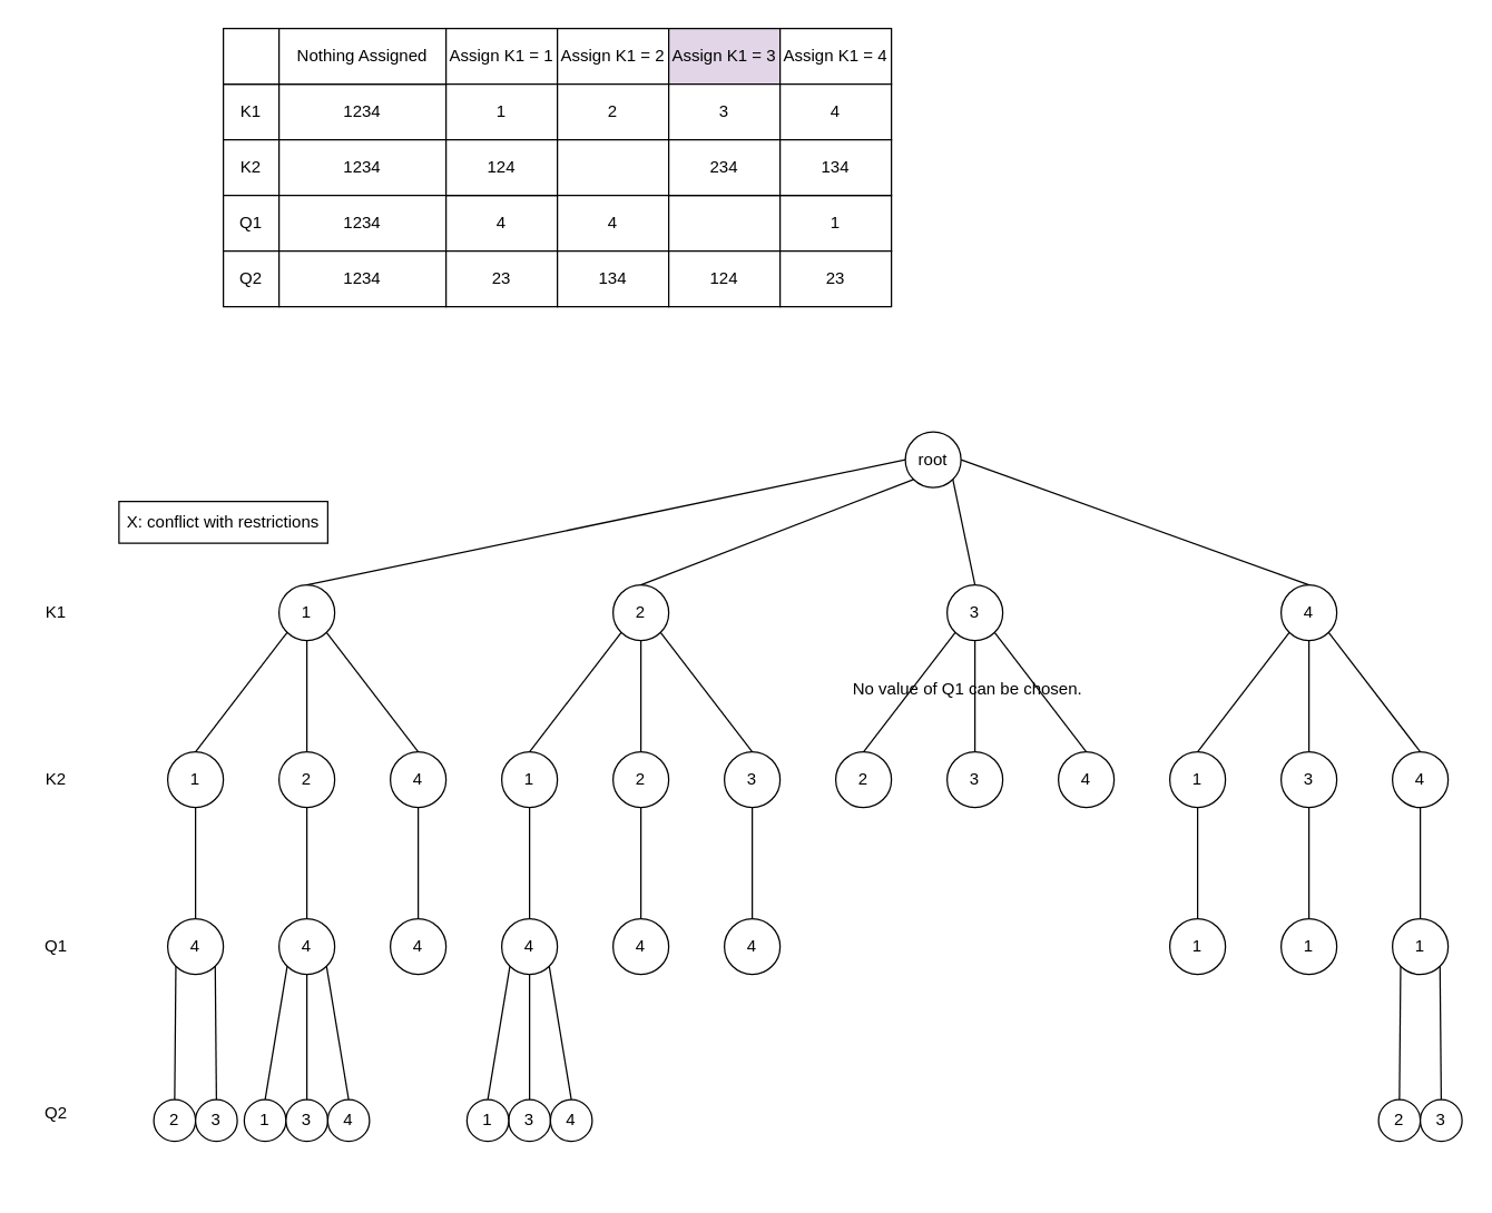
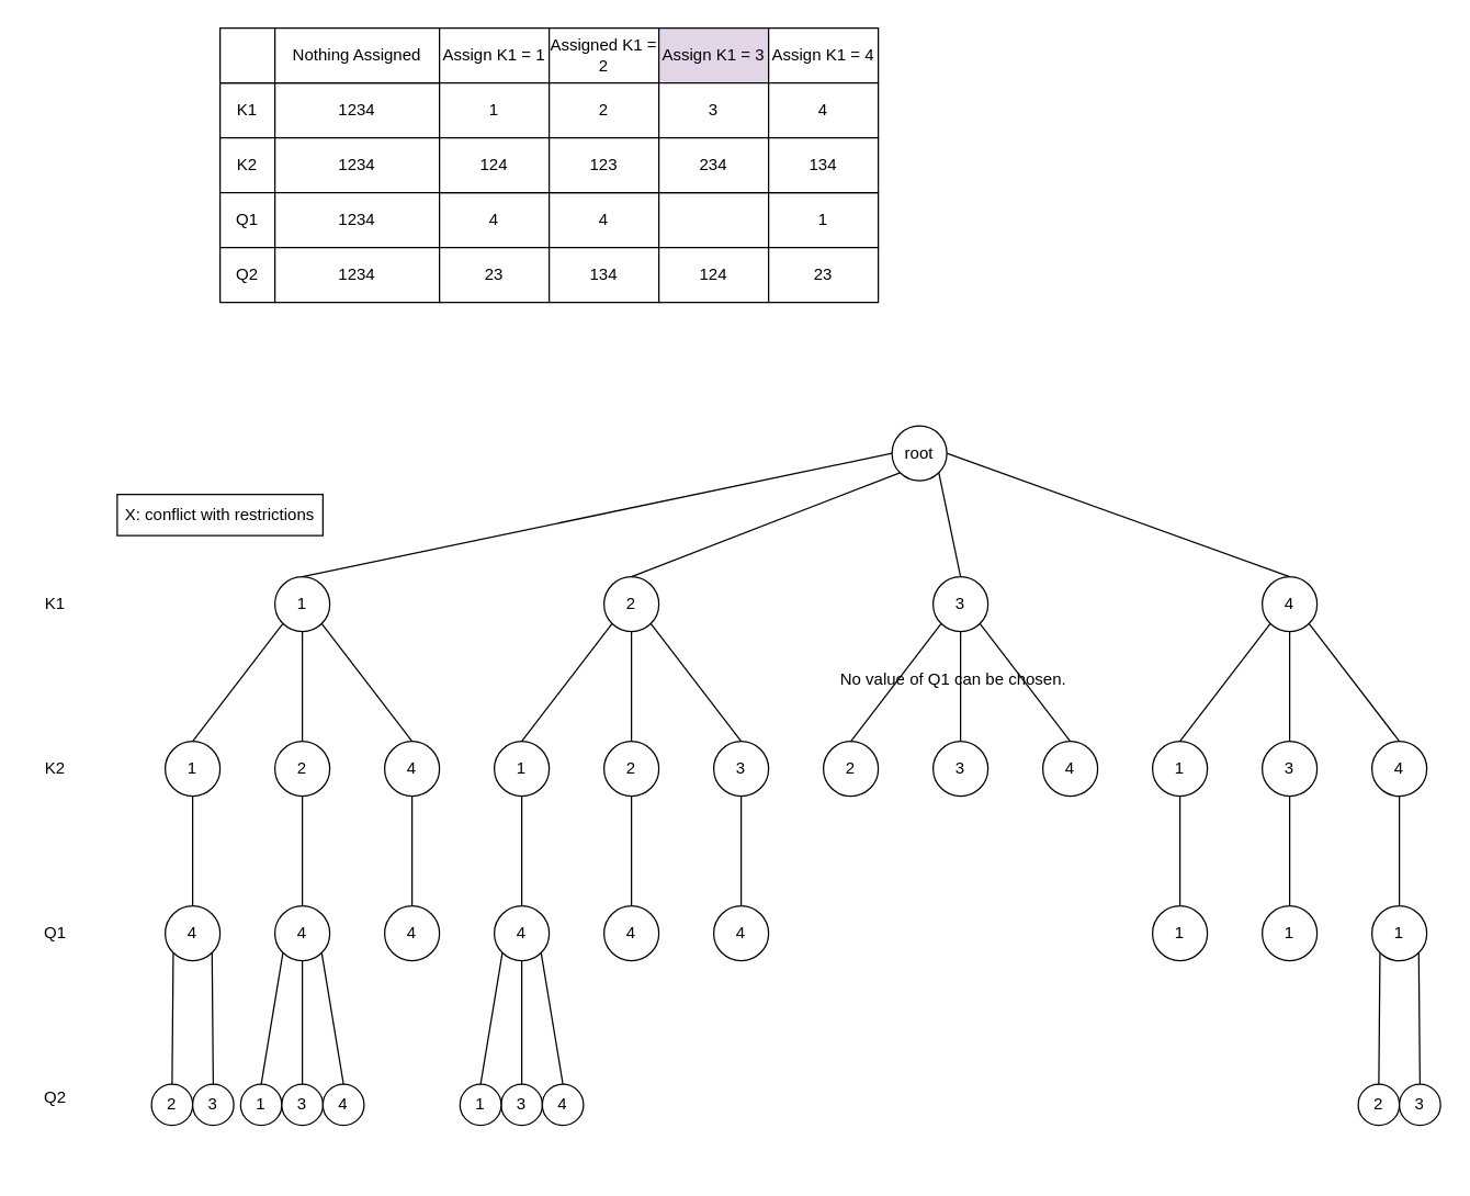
- <mxCell id="13" value="Assign K1 = 2" style="rounded=0;whiteSpace=wrap;html=1;" vertex="1" parent="1"><mxGeometry x="400" y="20" width="80" height="40" as="geometry" /></mxCell>
+ <mxCell id="13" value="Assigned K1 = 2" style="rounded=0;whiteSpace=wrap;html=1;" vertex="1" parent="1"><mxGeometry x="400" y="20" width="80" height="40" as="geometry" /></mxCell>
+ <mxCell id="23" value="123" style="rounded=0;whiteSpace=wrap;html=1;" vertex="1" parent="1"><mxGeometry x="400" y="100" width="80" height="40" as="geometry" /></mxCell>
